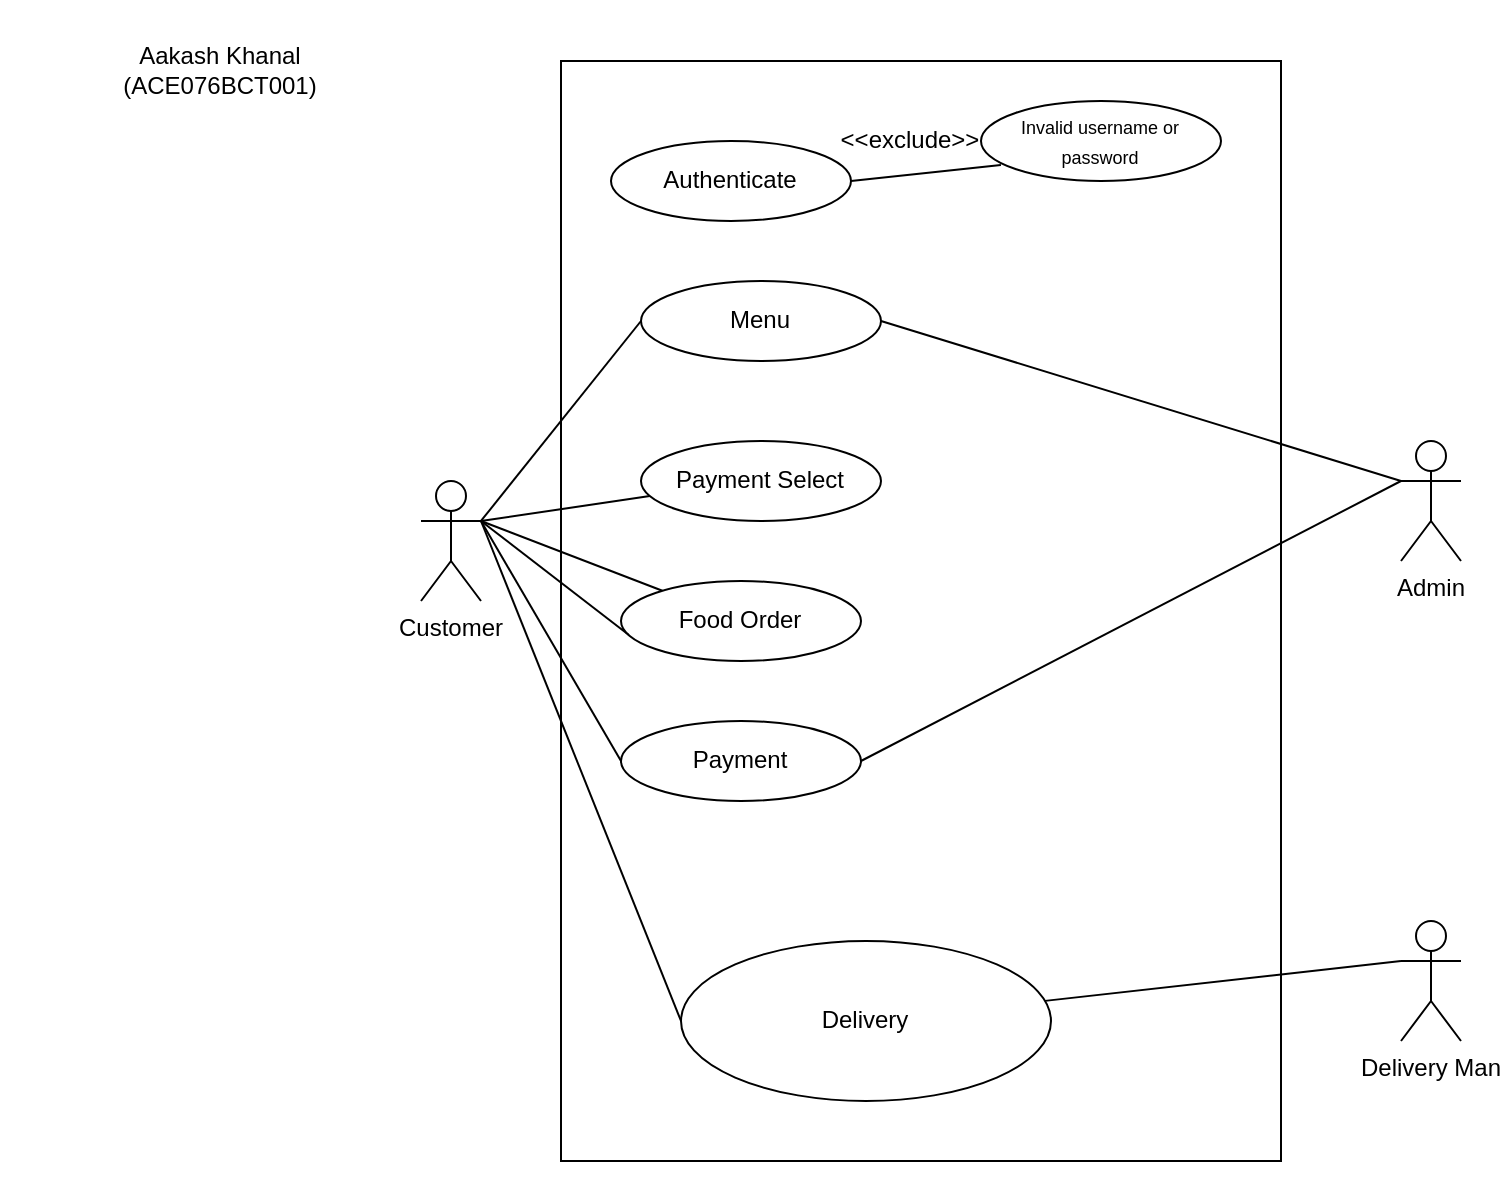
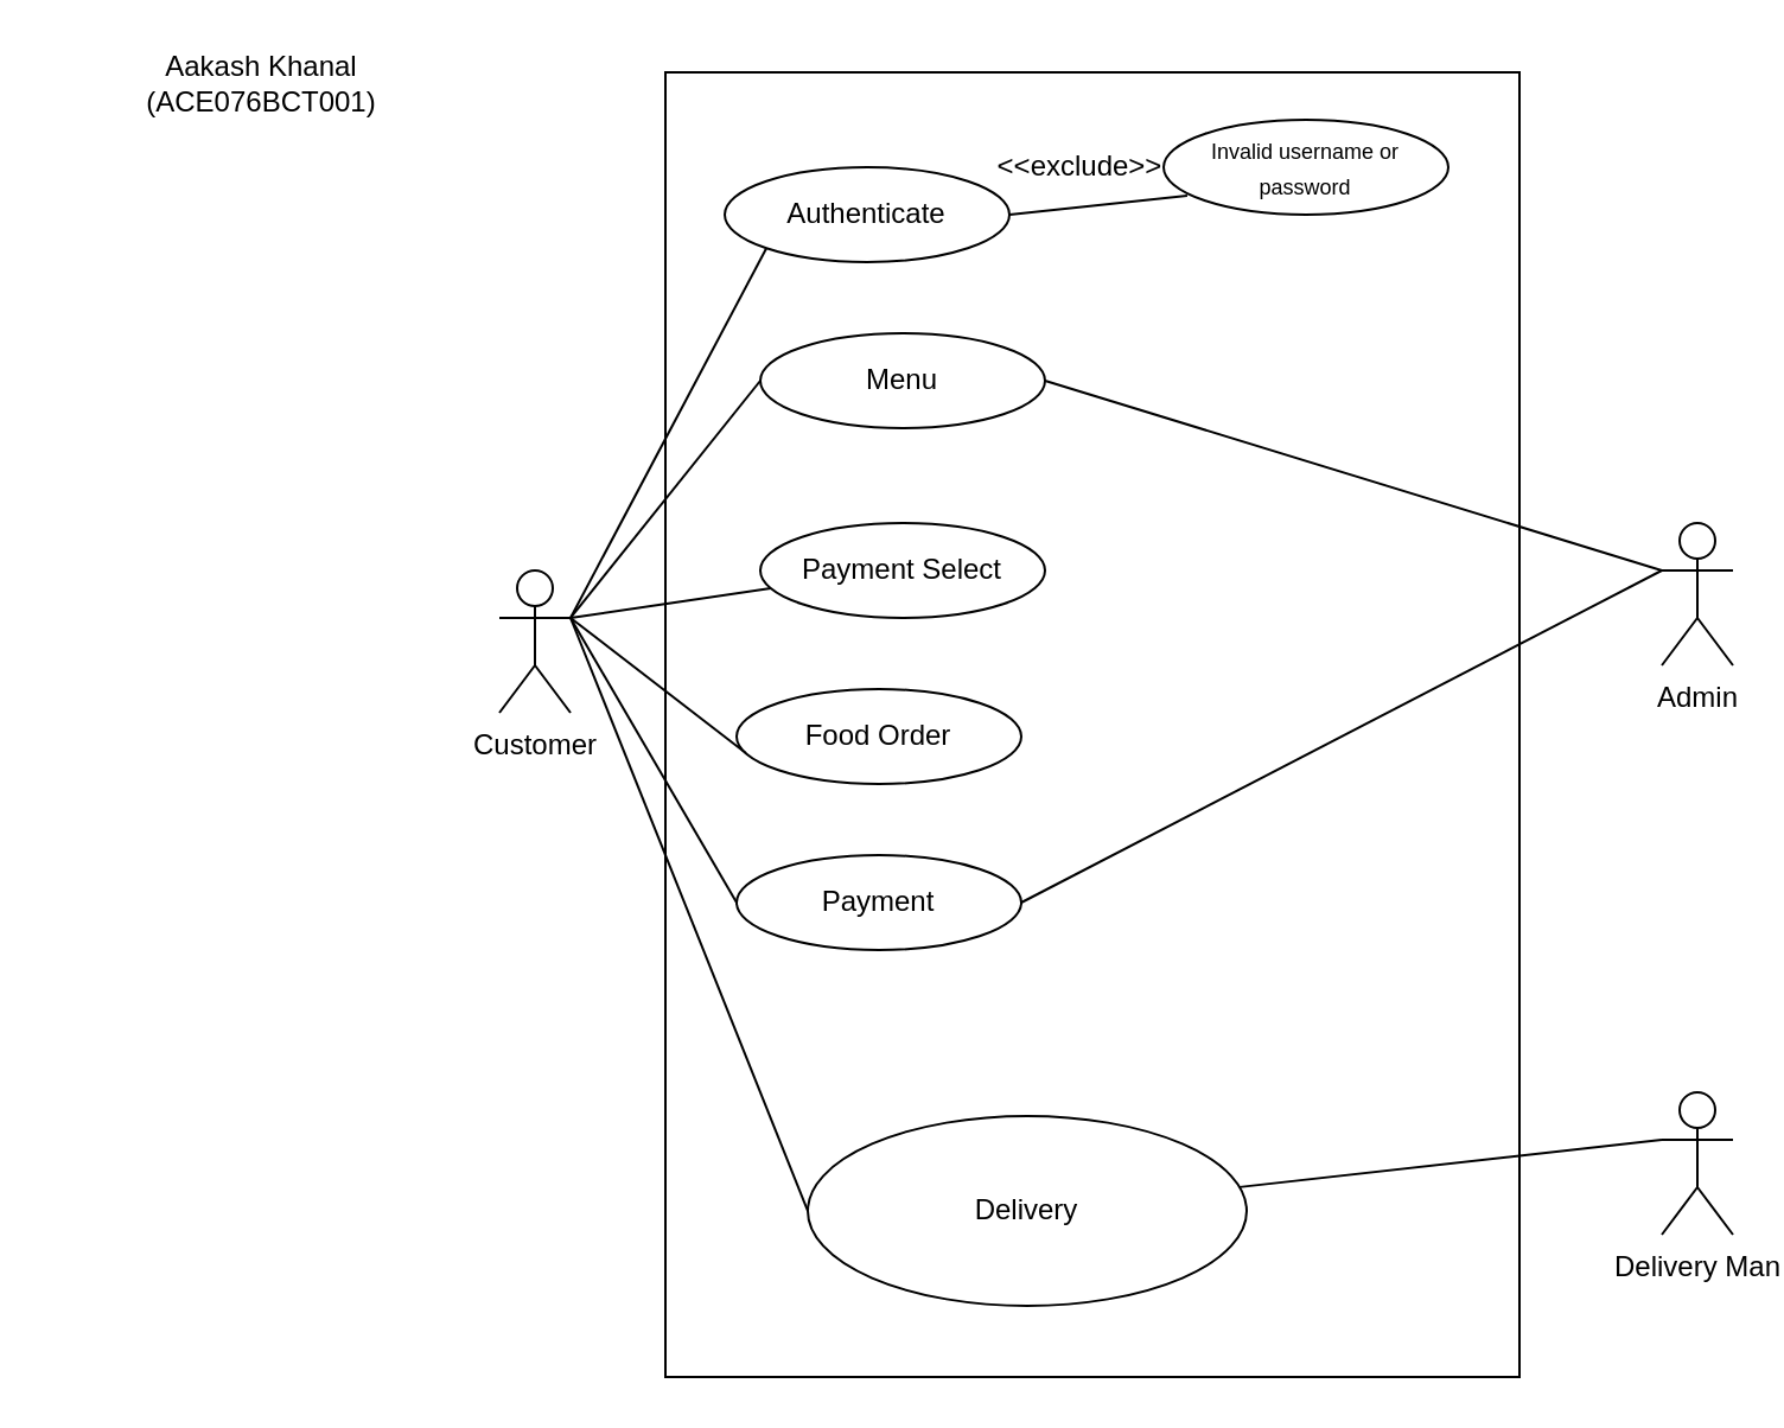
- <mxCell id="5" value="" style="endArrow=none;html=1;rounded=0;exitX=1;exitY=0.333;exitDx=0;exitDy=0;exitPerimeter=0;" edge="1" parent="1" source="2" target="13"><mxGeometry width="50" height="50" relative="1" as="geometry"><mxPoint x="400" y="270" as="sourcePoint" /><mxPoint x="450" y="220" as="targetPoint" /></mxGeometry></mxCell>
+ <mxCell id="5" value="" style="endArrow=none;html=1;rounded=0;exitX=1;exitY=0.333;exitDx=0;exitDy=0;exitPerimeter=0;entryX=0;entryY=1;entryDx=0;entryDy=0;" edge="1" parent="1" source="2" target="4"><mxGeometry width="50" height="50" relative="1" as="geometry"><mxPoint x="400" y="270" as="sourcePoint" /><mxPoint x="450" y="220" as="targetPoint" /></mxGeometry></mxCell>
